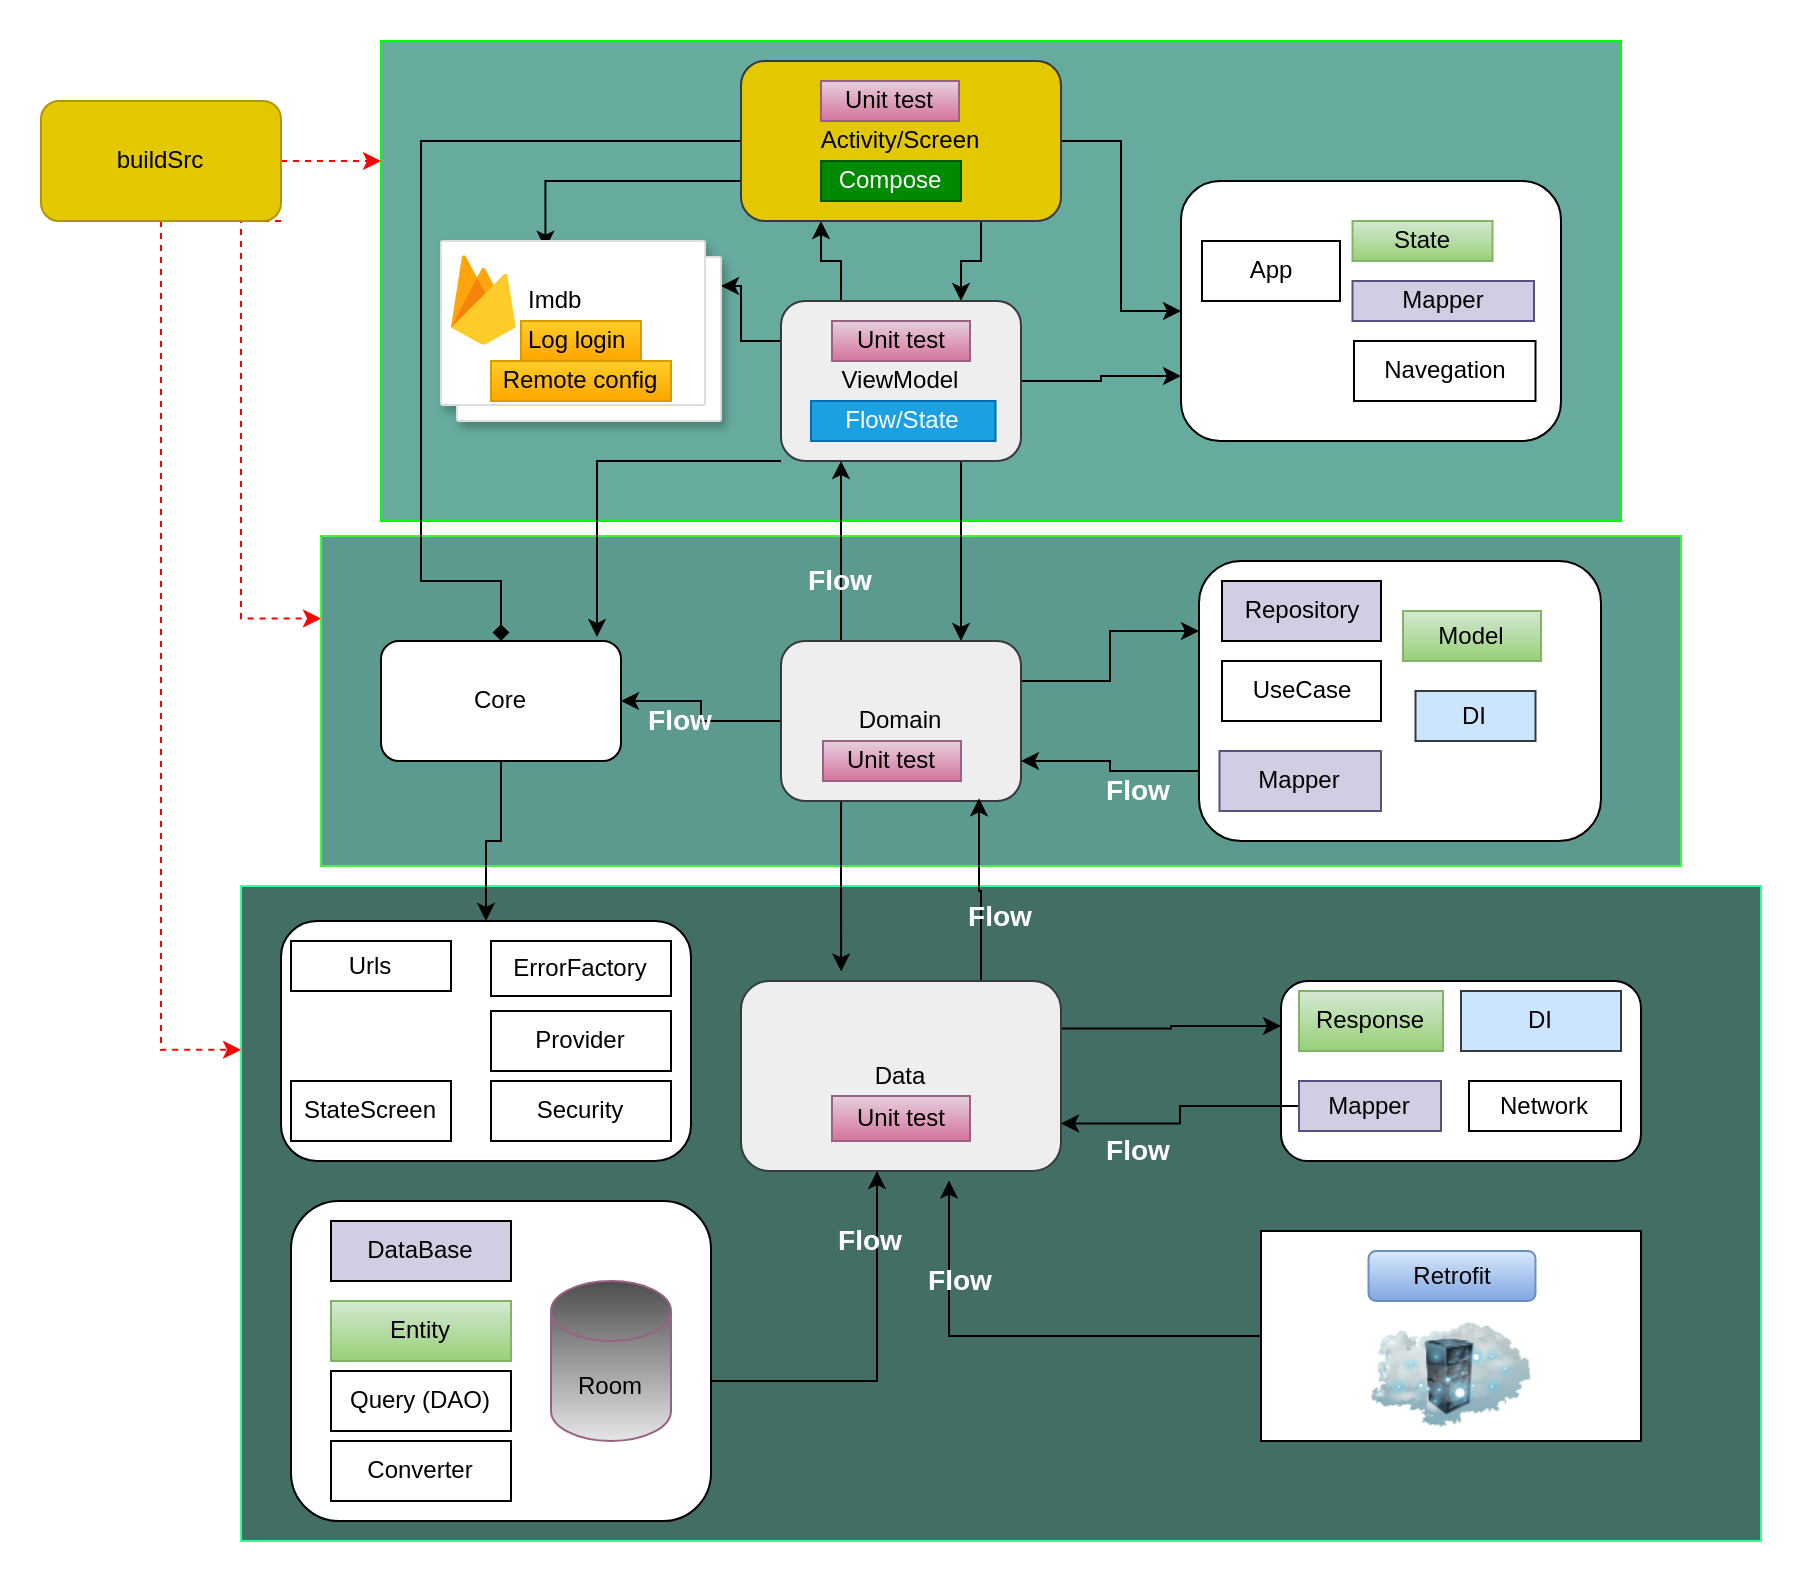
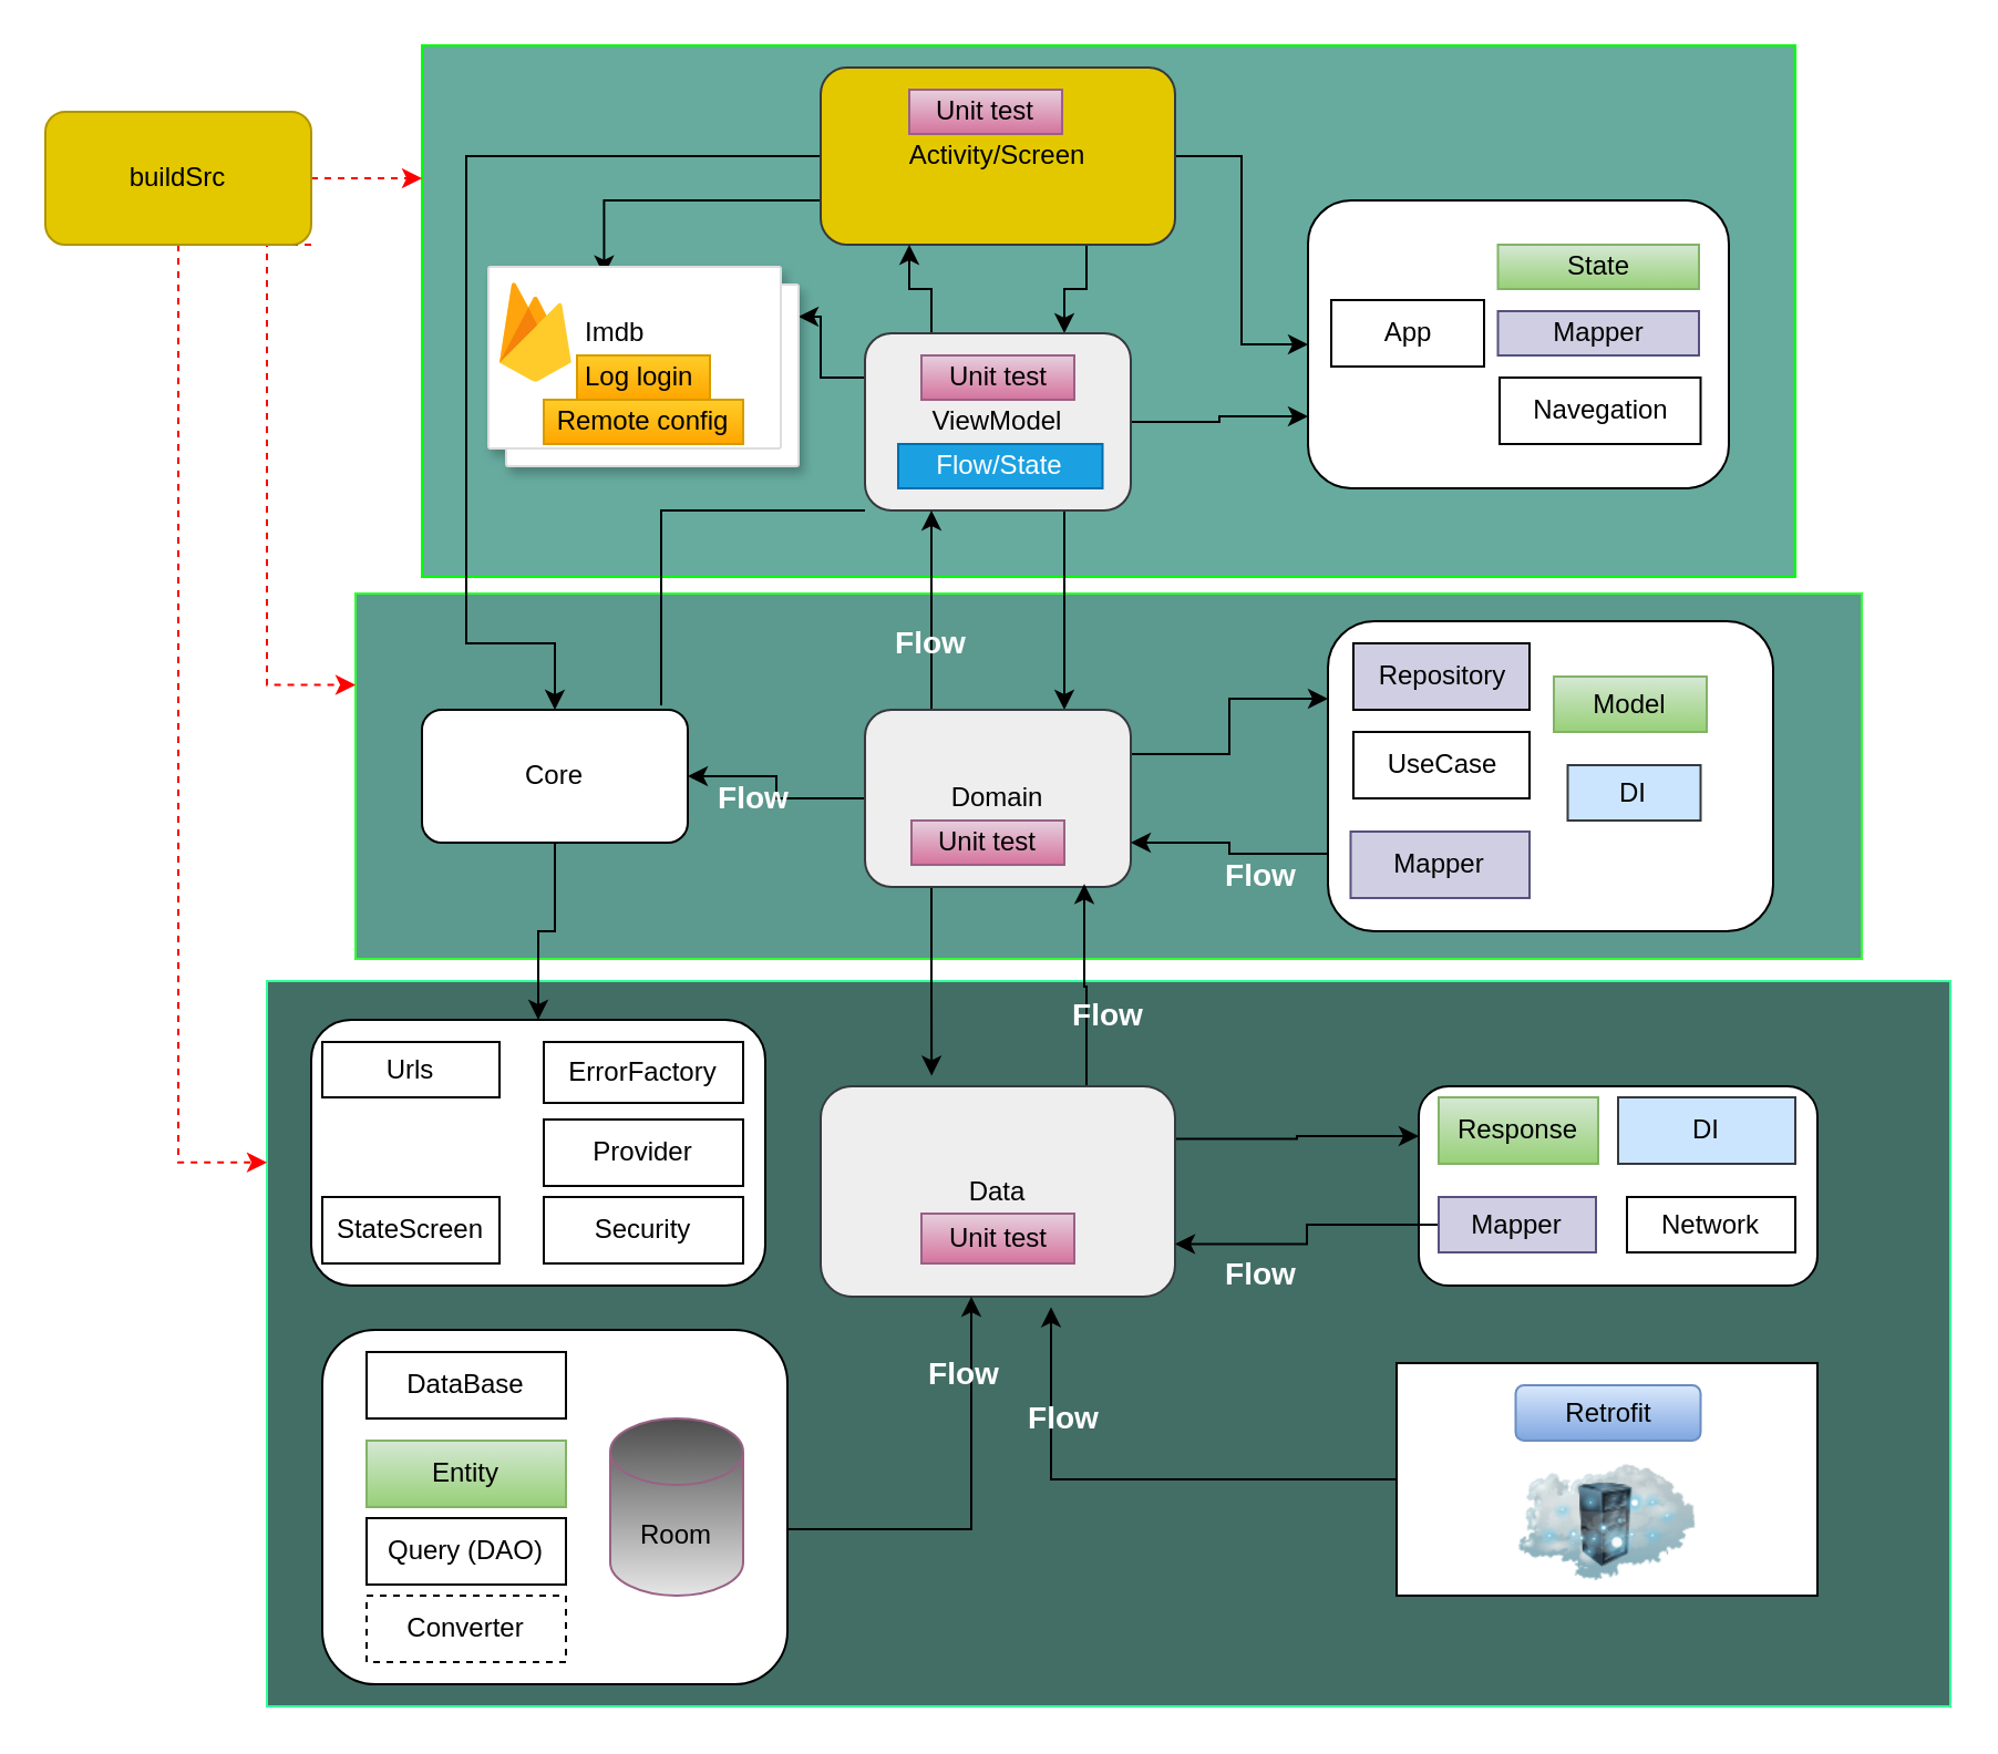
- <mxCell id="67" value="Compose" style="rounded=0;whiteSpace=wrap;html=1;fillColor=#008a00;fontColor=#ffffff;strokeColor=#005700;" parent="1" vertex="1"><mxGeometry x="410" y="80" width="70" height="20" as="geometry" /></mxCell>
- <mxCell id="73" value="State" style="rounded=0;whiteSpace=wrap;html=1;fillColor=#d5e8d4;gradientColor=#97d077;strokeColor=#82b366;" parent="1" vertex="1"><mxGeometry x="675.75" y="110" width="70" height="20" as="geometry" /></mxCell>
+ <mxCell id="73" value="State" style="rounded=0;whiteSpace=wrap;html=1;fillColor=#d5e8d4;gradientColor=#97d077;strokeColor=#82b366;" parent="1" vertex="1"><mxGeometry x="675.75" y="110" width="90.75" height="20" as="geometry" /></mxCell>
- <mxCell id="76" value="App" style="rounded=0;whiteSpace=wrap;html=1;" parent="1" vertex="1"><mxGeometry x="600.5" y="120" width="69" height="30" as="geometry" /></mxCell>
+ <mxCell id="76" value="App" style="rounded=0;whiteSpace=wrap;html=1;" parent="1" vertex="1"><mxGeometry x="600.5" y="135" width="69" height="30" as="geometry" /></mxCell>
- <mxCell id="12" style="edgeStyle=orthogonalEdgeStyle;rounded=0;orthogonalLoop=1;jettySize=auto;html=1;entryX=0.9;entryY=-0.033;entryDx=0;entryDy=0;entryPerimeter=0;" parent="1" source="15" target="25" edge="1"><mxGeometry relative="1" as="geometry"><Array as="points"><mxPoint x="298" y="230" /></Array></mxGeometry></mxCell>
+ <mxCell id="12" style="edgeStyle=orthogonalEdgeStyle;rounded=0;orthogonalLoop=1;jettySize=auto;html=1;entryX=0.9;entryY=-0.033;entryDx=0;entryDy=0;entryPerimeter=0;endArrow=none;" parent="1" source="15" target="25" edge="1"><mxGeometry relative="1" as="geometry"><Array as="points"><mxPoint x="298" y="230" /></Array></mxGeometry></mxCell>
- <mxCell id="6" style="edgeStyle=orthogonalEdgeStyle;rounded=0;orthogonalLoop=1;jettySize=auto;html=1;exitX=0;exitY=0.5;exitDx=0;exitDy=0;entryX=0.5;entryY=0;entryDx=0;entryDy=0;endArrow=diamond;" parent="1" source="9" target="25" edge="1"><mxGeometry relative="1" as="geometry"><Array as="points"><mxPoint x="210" y="70" /><mxPoint x="210" y="290" /><mxPoint x="250" y="290" /></Array></mxGeometry></mxCell>
+ <mxCell id="6" style="edgeStyle=orthogonalEdgeStyle;rounded=0;orthogonalLoop=1;jettySize=auto;html=1;exitX=0;exitY=0.5;exitDx=0;exitDy=0;entryX=0.5;entryY=0;entryDx=0;entryDy=0;" parent="1" source="9" target="25" edge="1"><mxGeometry relative="1" as="geometry"><Array as="points"><mxPoint x="210" y="70" /><mxPoint x="210" y="290" /><mxPoint x="250" y="290" /></Array></mxGeometry></mxCell>
- <mxCell id="42" value="DataBase" style="rounded=0;whiteSpace=wrap;html=1;fillColor=#d0cee2;" parent="1" vertex="1"><mxGeometry x="165" y="610" width="90" height="30" as="geometry" /></mxCell>
+ <mxCell id="42" value="DataBase" style="rounded=0;whiteSpace=wrap;html=1;" parent="1" vertex="1"><mxGeometry x="165" y="610" width="90" height="30" as="geometry" /></mxCell>
- <mxCell id="43" value="Converter" style="rounded=0;whiteSpace=wrap;html=1;" parent="1" vertex="1"><mxGeometry x="165" y="720" width="90" height="30" as="geometry" /></mxCell>
+ <mxCell id="43" value="Converter" style="rounded=0;whiteSpace=wrap;html=1;dashed=1;" parent="1" vertex="1"><mxGeometry x="165" y="720" width="90" height="30" as="geometry" /></mxCell>
